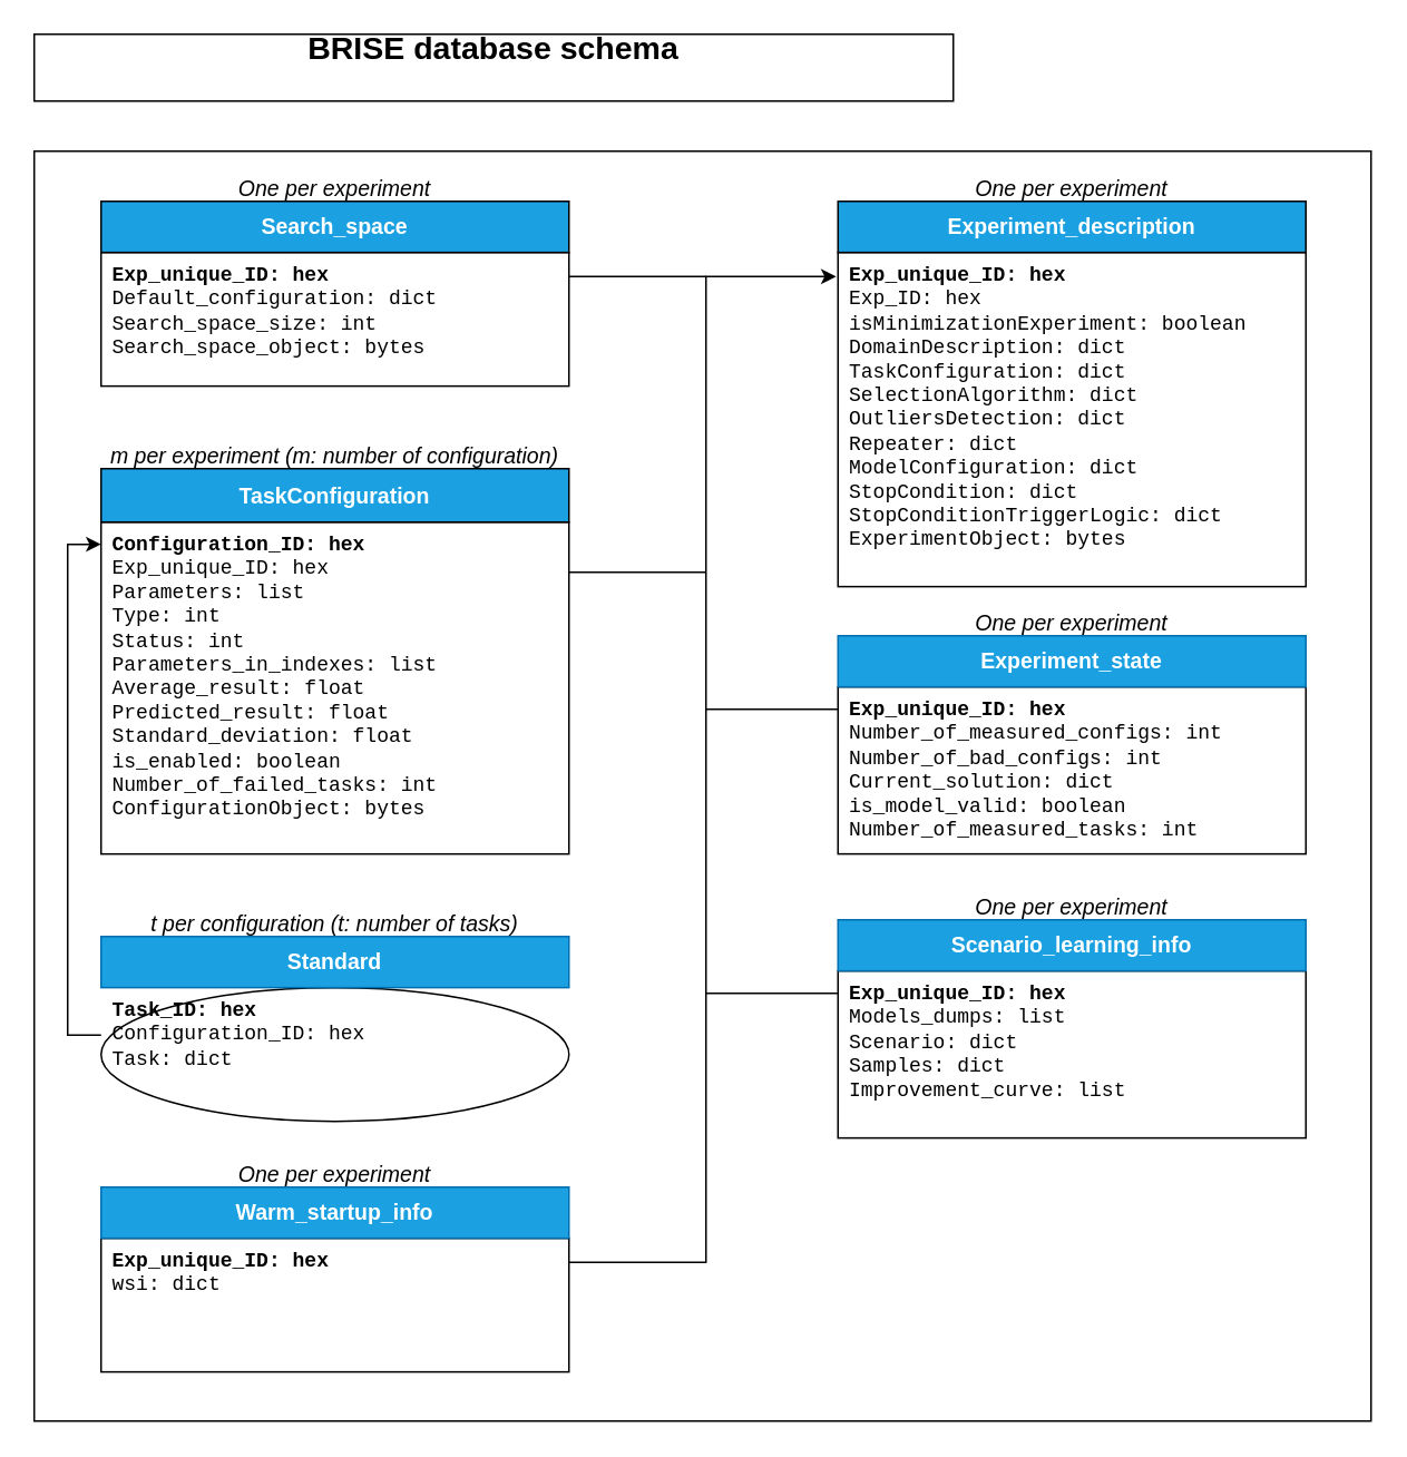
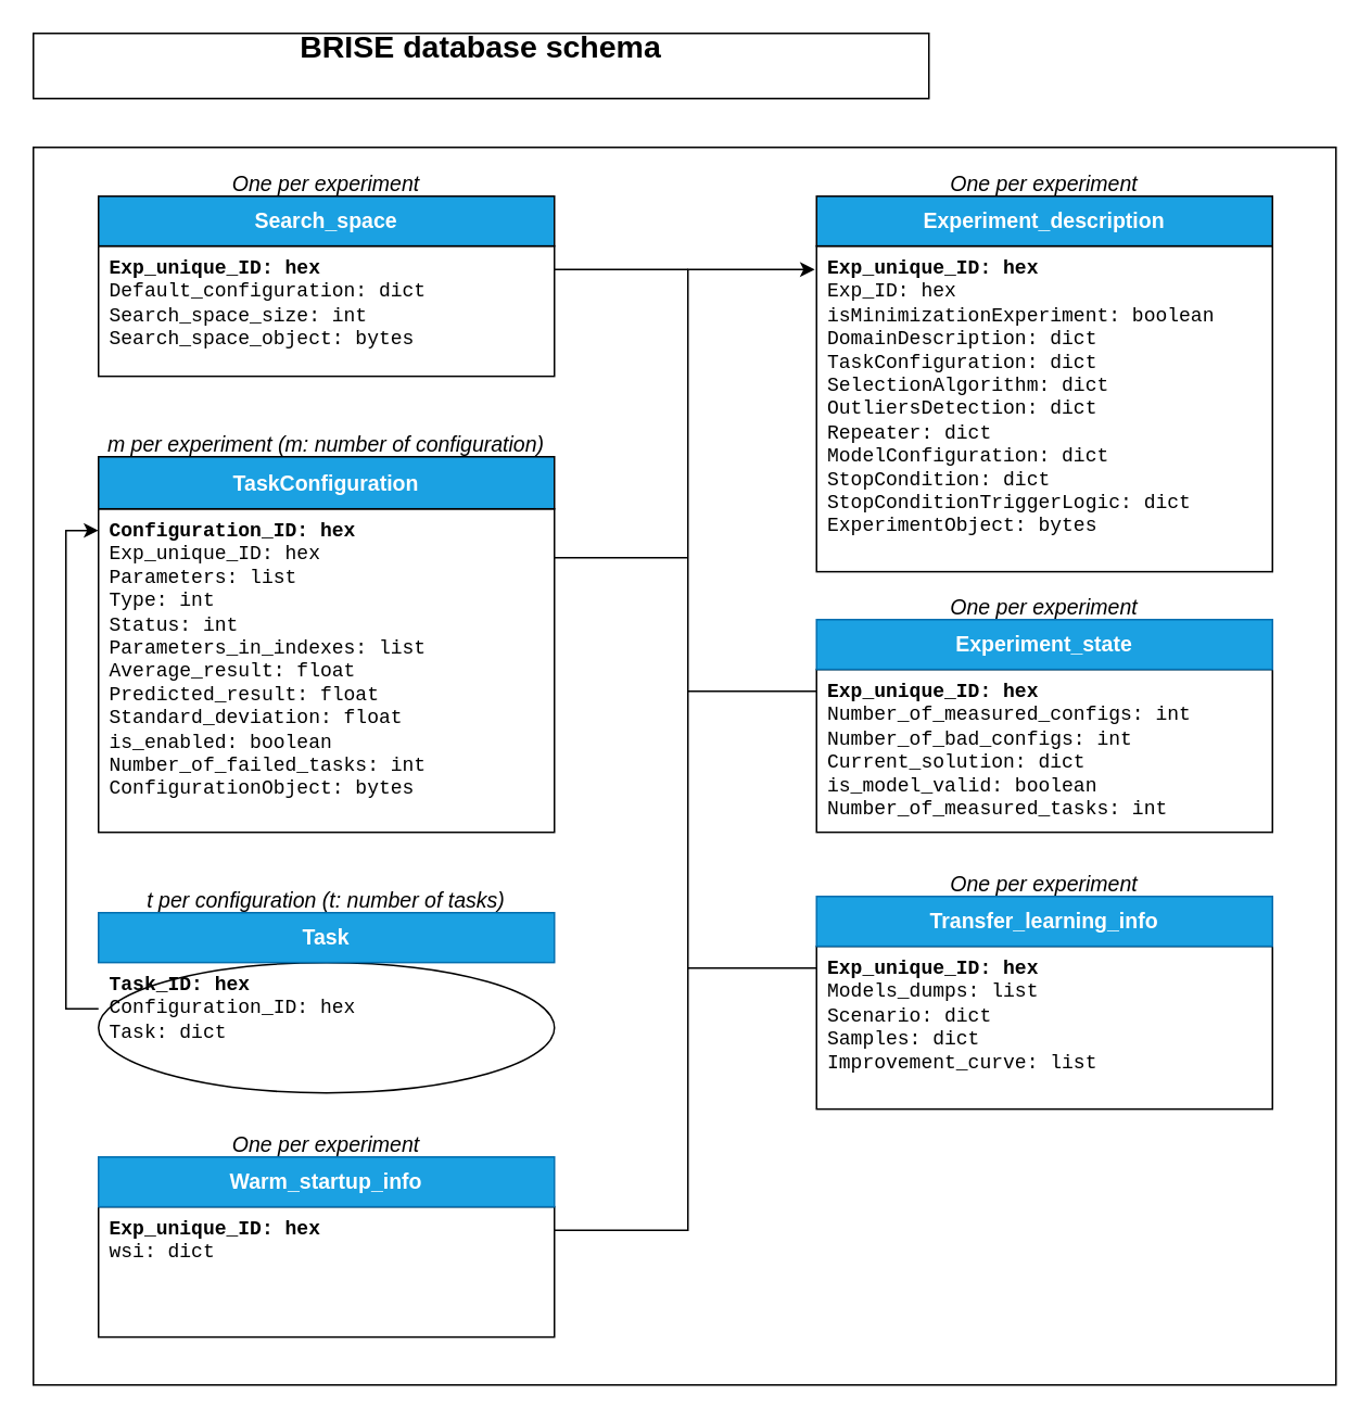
- <mxCell id="34" value="Scenario_learning_info" style="rounded=0;whiteSpace=wrap;html=1;fillColor=#1ba1e2;strokeColor=#006EAF;sketch=0;fontStyle=1;fontColor=#ffffff;fontSize=13;" parent="31" vertex="1"><mxGeometry y="20" width="280" height="30.588" as="geometry" /></mxCell>
+ <mxCell id="34" value="Transfer_learning_info" style="rounded=0;whiteSpace=wrap;html=1;fillColor=#1ba1e2;strokeColor=#006EAF;sketch=0;fontStyle=1;fontColor=#ffffff;fontSize=13;" parent="31" vertex="1"><mxGeometry y="20" width="280" height="30.588" as="geometry" /></mxCell>
- <mxCell id="30" value="Standard" style="rounded=0;whiteSpace=wrap;html=1;fillColor=#1ba1e2;strokeColor=#006EAF;sketch=0;fontStyle=1;fontColor=#ffffff;fontSize=13;" parent="27" vertex="1"><mxGeometry y="20" width="280" height="30.588" as="geometry" /></mxCell>
+ <mxCell id="30" value="Task" style="rounded=0;whiteSpace=wrap;html=1;fillColor=#1ba1e2;strokeColor=#006EAF;sketch=0;fontStyle=1;fontColor=#ffffff;fontSize=13;" parent="27" vertex="1"><mxGeometry y="20" width="280" height="30.588" as="geometry" /></mxCell>
